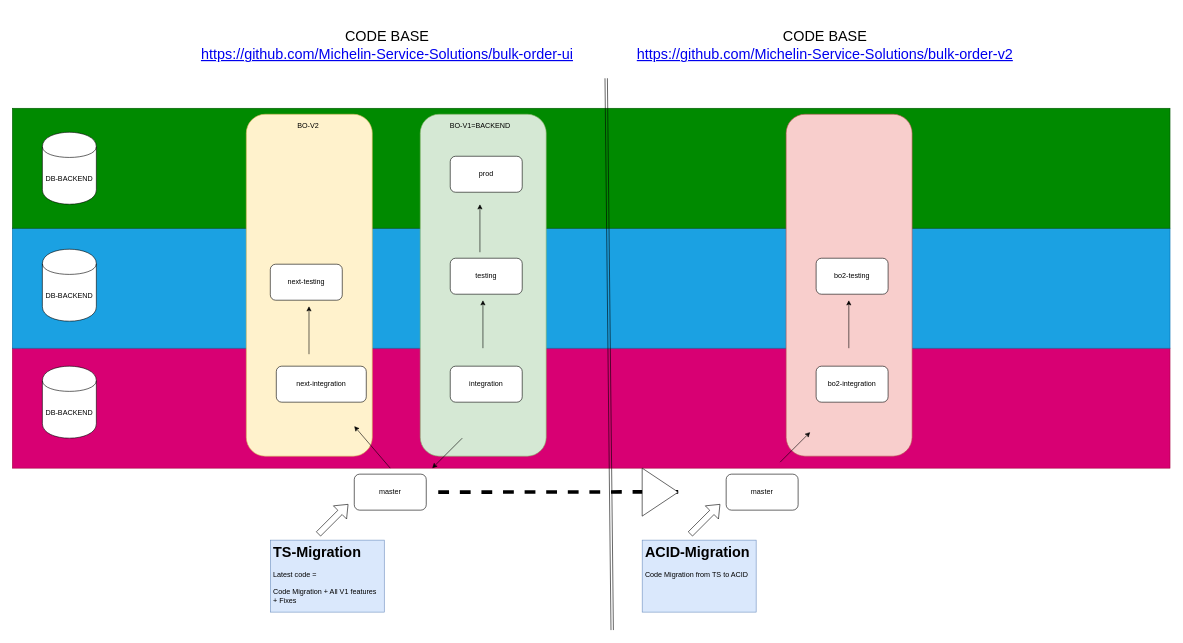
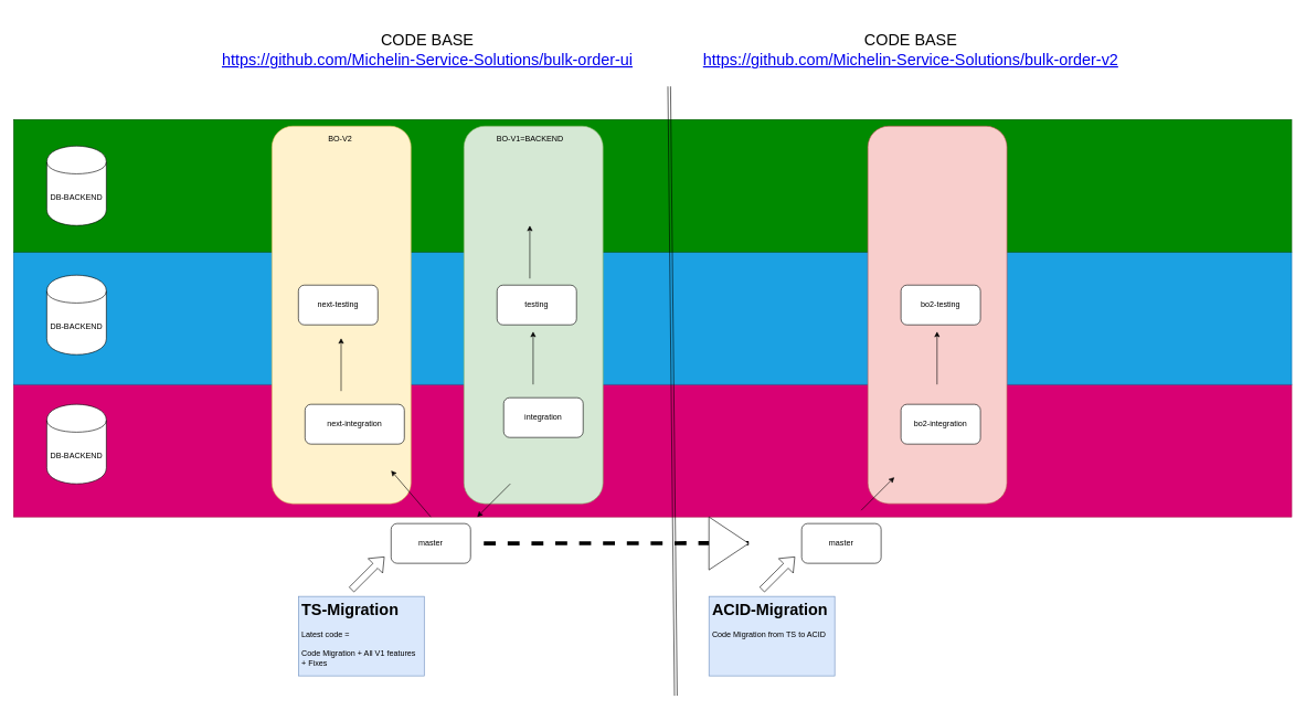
- <mxCell id="10" value="prod" style="rounded=1;whiteSpace=wrap;html=1;" vertex="1" parent="1"><mxGeometry x="750" y="260" width="120" height="60" as="geometry" /></mxCell>
- <mxCell id="20" value="next-testing" style="rounded=1;whiteSpace=wrap;html=1;" vertex="1" parent="1"><mxGeometry x="450" y="440" width="120" height="60" as="geometry" /></mxCell>
+ <mxCell id="20" value="next-testing" style="rounded=1;whiteSpace=wrap;html=1;" vertex="1" parent="1"><mxGeometry x="450" y="430" width="120" height="60" as="geometry" /></mxCell>
- <mxCell id="8" value="integration" style="rounded=1;whiteSpace=wrap;html=1;" vertex="1" parent="1"><mxGeometry x="750" y="610" width="120" height="60" as="geometry" /></mxCell>
+ <mxCell id="8" value="integration" style="rounded=1;whiteSpace=wrap;html=1;" vertex="1" parent="1"><mxGeometry x="760" y="600" width="120" height="60" as="geometry" /></mxCell>
